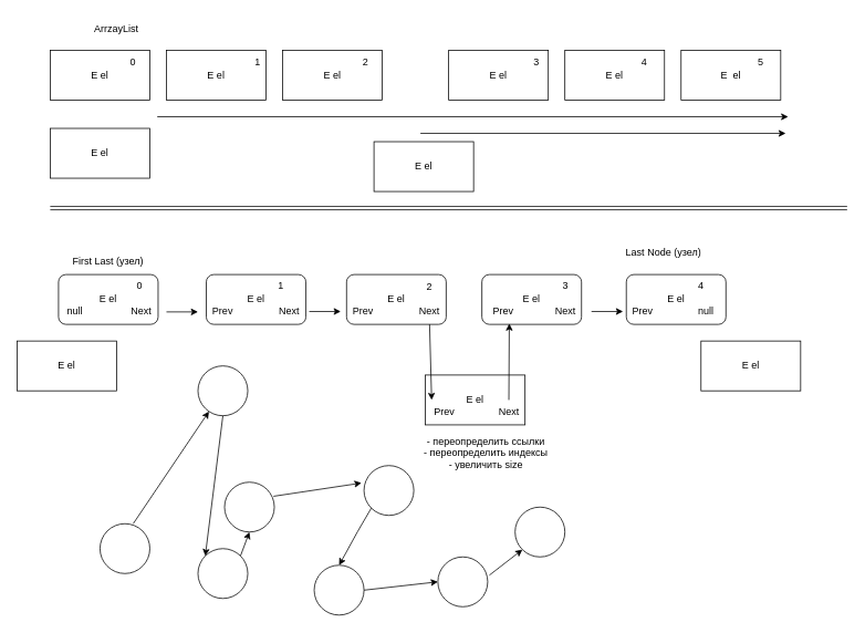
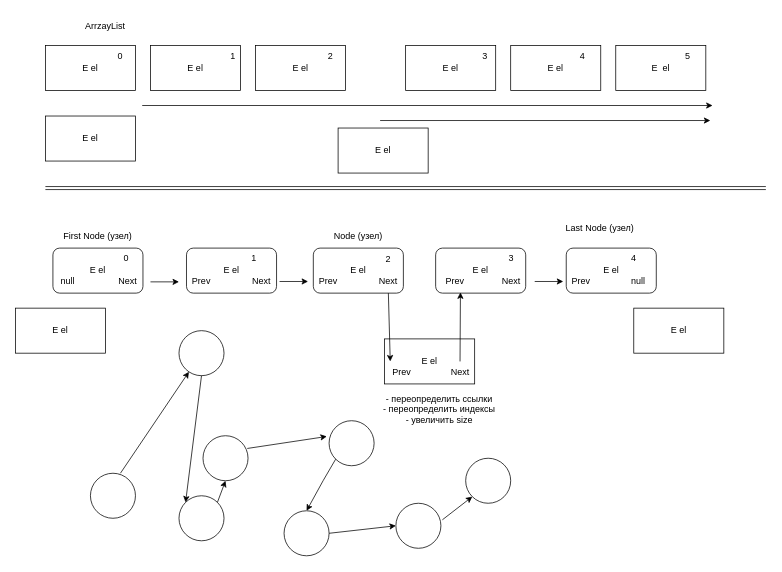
- <mxCell id="34" value="First Last (узел)" style="text;html=1;strokeColor=none;fillColor=none;align=center;verticalAlign=middle;whiteSpace=wrap;rounded=0;" vertex="1" parent="1"><mxGeometry x="80" y="300" width="100" height="30" as="geometry" /></mxCell>
+ <mxCell id="34" value="First Node (узел)" style="text;html=1;strokeColor=none;fillColor=none;align=center;verticalAlign=middle;whiteSpace=wrap;rounded=0;" vertex="1" parent="1"><mxGeometry x="80" y="300" width="100" height="30" as="geometry" /></mxCell>
+ <mxCell id="21" value="Node (узел)" style="text;html=1;strokeColor=none;fillColor=none;align=center;verticalAlign=middle;whiteSpace=wrap;rounded=0;" vertex="1" parent="1"><mxGeometry x="427" y="300" width="100" height="30" as="geometry" /></mxCell>
